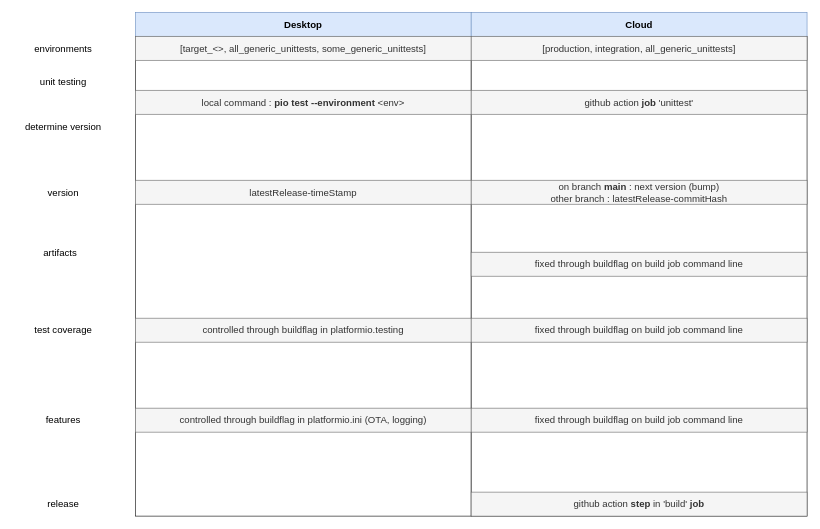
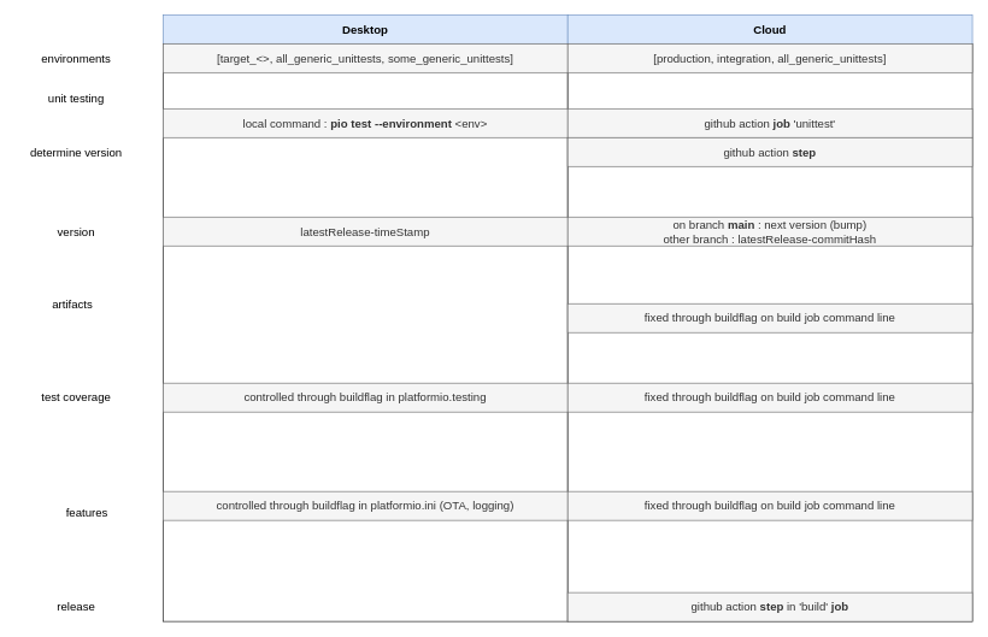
+ <mxCell id="10" value="github action &lt;b&gt;step&lt;/b&gt;" style="text;html=1;strokeColor=#666666;fillColor=#f5f5f5;align=center;verticalAlign=middle;whiteSpace=wrap;rounded=0;fontSize=16;fontColor=#333333;" vertex="1" parent="1"><mxGeometry x="785" y="190" width="560" height="40" as="geometry" /></mxCell>
- <mxCell id="14" value="features" style="text;html=1;strokeColor=none;fillColor=none;align=center;verticalAlign=middle;whiteSpace=wrap;rounded=0;fontSize=16;" vertex="1" parent="1"><mxGeometry x="25" y="680" width="160" height="40" as="geometry" /></mxCell>
+ <mxCell id="14" value="features" style="text;html=1;strokeColor=none;fillColor=none;align=center;verticalAlign=middle;whiteSpace=wrap;rounded=0;fontSize=16;" vertex="1" parent="1"><mxGeometry x="40" y="690" width="160" height="40" as="geometry" /></mxCell>
